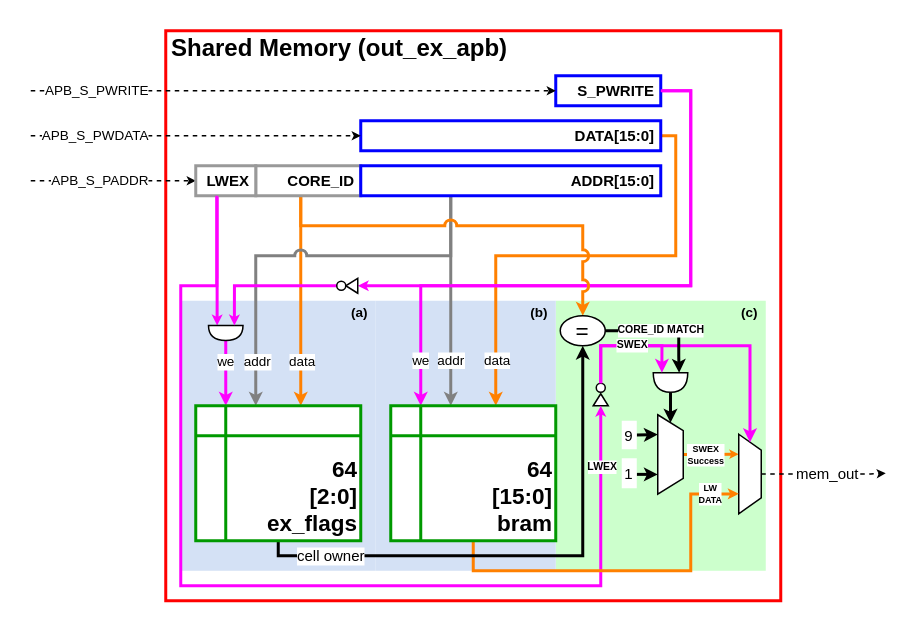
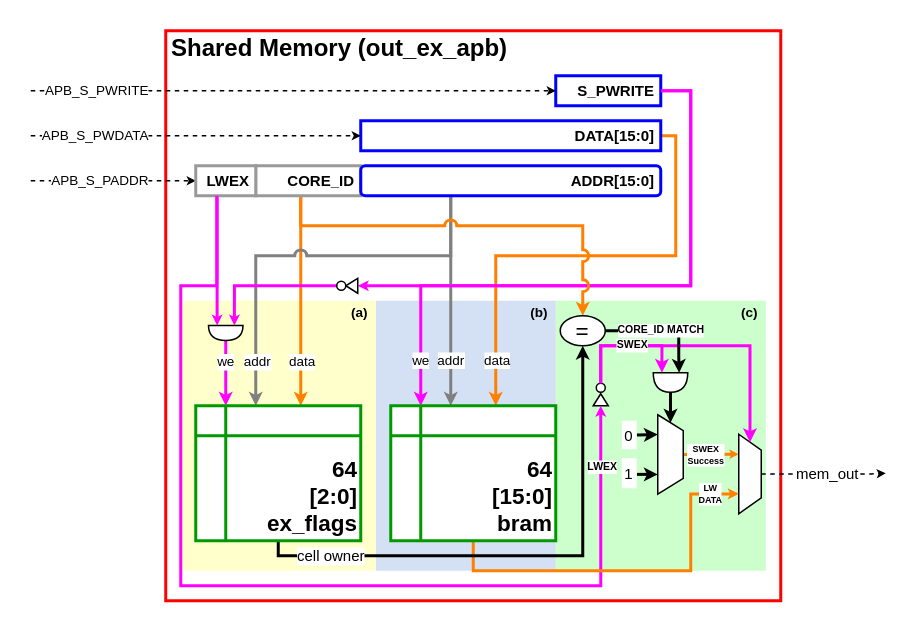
- <mxCell id="26" value="ADDR[15:0]&lt;br style=&quot;font-size: 10px;&quot;&gt;" style="rounded=0;whiteSpace=wrap;html=1;strokeColor=#0000FF;strokeWidth=2;fontSize=10;align=right;fontStyle=1;spacingRight=2;" parent="1" vertex="1"><mxGeometry x="240" y="110" width="200" height="20" as="geometry" /></mxCell>
+ <mxCell id="26" value="ADDR[15:0]&lt;br style=&quot;font-size: 10px;&quot;&gt;" style="whiteSpace=wrap;html=1;strokeColor=#0000FF;strokeWidth=2;fontSize=10;align=right;fontStyle=1;spacingRight=2;rounded=1;" parent="1" vertex="1"><mxGeometry x="240" y="110" width="200" height="20" as="geometry" /></mxCell>
- <mxCell id="5" value="(a)" style="rounded=0;whiteSpace=wrap;html=1;strokeColor=none;strokeWidth=3;fontSize=9;align=right;fillColor=#d4e1f5;verticalAlign=top;spacingTop=-7;spacing=5;fontStyle=1;" parent="1" vertex="1"><mxGeometry x="120" y="200" width="130" height="180" as="geometry" /></mxCell>
+ <mxCell id="5" value="(a)" style="rounded=0;whiteSpace=wrap;html=1;strokeColor=none;strokeWidth=3;fontSize=9;align=right;fillColor=#FFFFCC;verticalAlign=top;spacingTop=-7;spacing=5;fontStyle=1" parent="1" vertex="1"><mxGeometry x="120" y="200" width="130" height="180" as="geometry" /></mxCell>
- <mxCell id="36" value="9" style="text;html=1;strokeColor=none;fillColor=#ffffff;align=center;verticalAlign=middle;whiteSpace=wrap;rounded=0;fontSize=10;fontStyle=0" parent="1" vertex="1"><mxGeometry x="414" y="280" width="10" height="19" as="geometry" /></mxCell>
+ <mxCell id="36" value="0" style="text;html=1;strokeColor=none;fillColor=#ffffff;align=center;verticalAlign=middle;whiteSpace=wrap;rounded=0;fontSize=10;fontStyle=0" parent="1" vertex="1"><mxGeometry x="414" y="280" width="10" height="19" as="geometry" /></mxCell>
